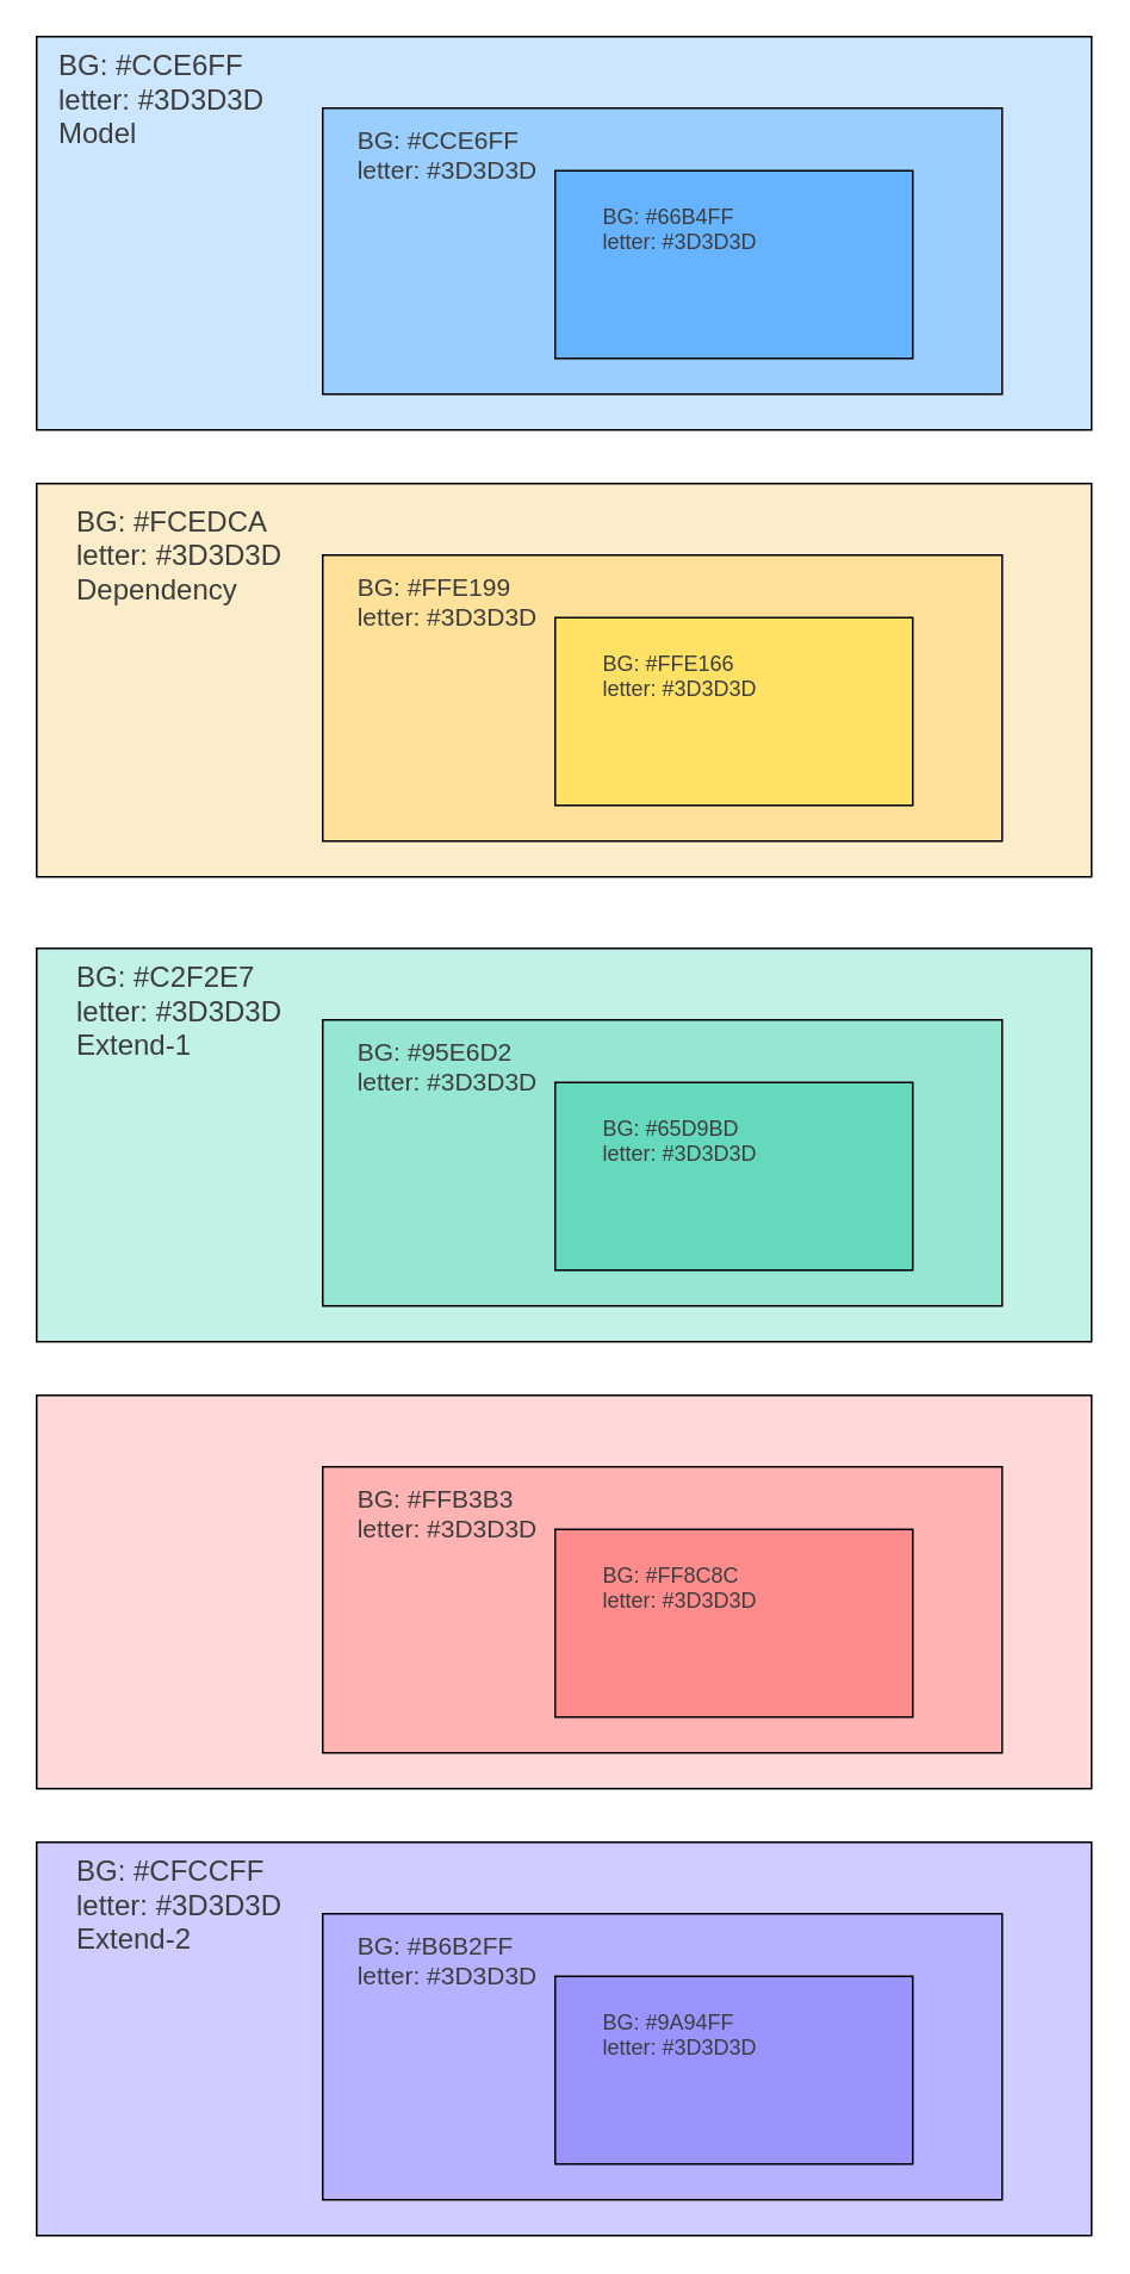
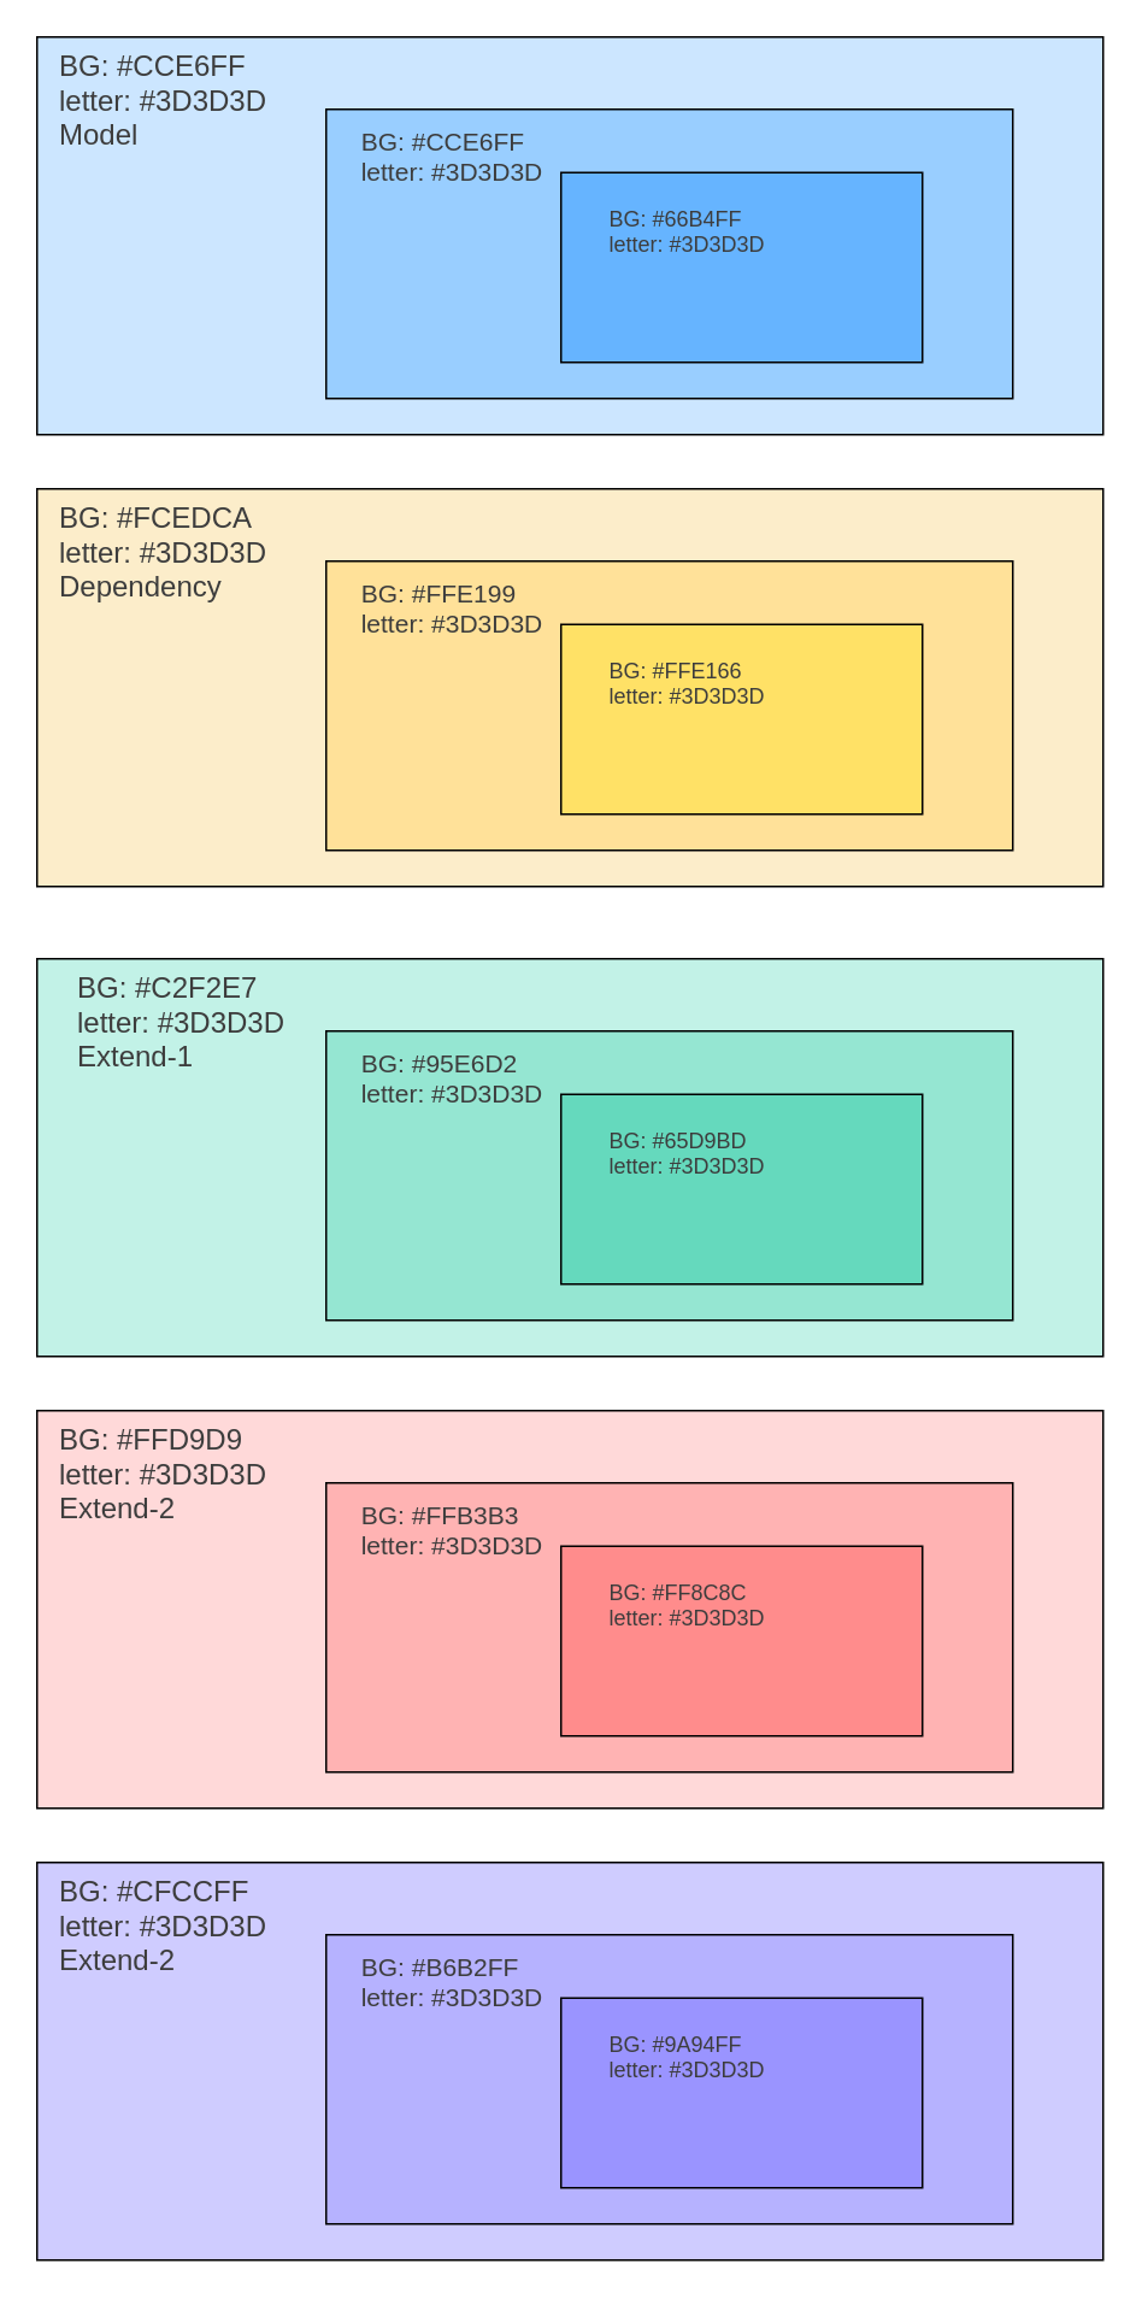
- <mxCell id="11" value="&lt;div style=&quot;text-align: left;&quot;&gt;&lt;span style=&quot;font-size: 16px; background-color: initial;&quot;&gt;&lt;font color=&quot;#3d3d3d&quot;&gt;BG: #FCEDCA&lt;/font&gt;&lt;/span&gt;&lt;/div&gt;&lt;font color=&quot;#3d3d3d&quot; style=&quot;font-size: 16px;&quot;&gt;&lt;div style=&quot;text-align: left;&quot;&gt;&lt;span style=&quot;background-color: initial;&quot;&gt;letter: #3D3D3D&lt;/span&gt;&lt;/div&gt;&lt;div style=&quot;text-align: left;&quot;&gt;Dependency&lt;/div&gt;&lt;/font&gt;" style="text;html=1;strokeColor=none;fillColor=none;align=center;verticalAlign=middle;whiteSpace=wrap;rounded=0;" vertex="1" parent="9"><mxGeometry x="10" y="15" width="140" height="50" as="geometry" /></mxCell>
+ <mxCell id="11" value="&lt;div style=&quot;text-align: left;&quot;&gt;&lt;span style=&quot;font-size: 16px; background-color: initial;&quot;&gt;&lt;font color=&quot;#3d3d3d&quot;&gt;BG: #FCEDCA&lt;/font&gt;&lt;/span&gt;&lt;/div&gt;&lt;font color=&quot;#3d3d3d&quot; style=&quot;font-size: 16px;&quot;&gt;&lt;div style=&quot;text-align: left;&quot;&gt;&lt;span style=&quot;background-color: initial;&quot;&gt;letter: #3D3D3D&lt;/span&gt;&lt;/div&gt;&lt;div style=&quot;text-align: left;&quot;&gt;Dependency&lt;/div&gt;&lt;/font&gt;" style="text;html=1;strokeColor=none;fillColor=none;align=center;verticalAlign=middle;whiteSpace=wrap;rounded=0;" vertex="1" parent="9"><mxGeometry y="10" width="140" height="50" as="geometry" /></mxCell>
+ <mxCell id="25" value="&lt;div style=&quot;text-align: left;&quot;&gt;&lt;span style=&quot;font-size: 16px; background-color: initial;&quot;&gt;&lt;font color=&quot;#3d3d3d&quot;&gt;BG: #FFD9D9&lt;/font&gt;&lt;/span&gt;&lt;/div&gt;&lt;font color=&quot;#3d3d3d&quot; style=&quot;font-size: 16px;&quot;&gt;&lt;div style=&quot;text-align: left;&quot;&gt;&lt;span style=&quot;background-color: initial;&quot;&gt;letter: #3D3D3D&lt;/span&gt;&lt;/div&gt;&lt;div style=&quot;text-align: left;&quot;&gt;Extend-2&lt;/div&gt;&lt;/font&gt;" style="text;html=1;strokeColor=none;fillColor=none;align=center;verticalAlign=middle;whiteSpace=wrap;rounded=0;" vertex="1" parent="23"><mxGeometry y="10" width="140" height="50" as="geometry" /></mxCell>
- <mxCell id="32" value="&lt;div style=&quot;text-align: left;&quot;&gt;&lt;span style=&quot;font-size: 16px; background-color: initial;&quot;&gt;&lt;font color=&quot;#3d3d3d&quot;&gt;BG: #CFCCFF&lt;/font&gt;&lt;/span&gt;&lt;/div&gt;&lt;font color=&quot;#3d3d3d&quot; style=&quot;font-size: 16px;&quot;&gt;&lt;div style=&quot;text-align: left;&quot;&gt;&lt;span style=&quot;background-color: initial;&quot;&gt;letter: #3D3D3D&lt;/span&gt;&lt;/div&gt;&lt;div style=&quot;text-align: left;&quot;&gt;Extend-2&lt;/div&gt;&lt;/font&gt;" style="text;html=1;strokeColor=none;fillColor=none;align=center;verticalAlign=middle;whiteSpace=wrap;rounded=0;" vertex="1" parent="30"><mxGeometry x="10" y="10" width="140" height="50" as="geometry" /></mxCell>
+ <mxCell id="32" value="&lt;div style=&quot;text-align: left;&quot;&gt;&lt;span style=&quot;font-size: 16px; background-color: initial;&quot;&gt;&lt;font color=&quot;#3d3d3d&quot;&gt;BG: #CFCCFF&lt;/font&gt;&lt;/span&gt;&lt;/div&gt;&lt;font color=&quot;#3d3d3d&quot; style=&quot;font-size: 16px;&quot;&gt;&lt;div style=&quot;text-align: left;&quot;&gt;&lt;span style=&quot;background-color: initial;&quot;&gt;letter: #3D3D3D&lt;/span&gt;&lt;/div&gt;&lt;div style=&quot;text-align: left;&quot;&gt;Extend-2&lt;/div&gt;&lt;/font&gt;" style="text;html=1;strokeColor=none;fillColor=none;align=center;verticalAlign=middle;whiteSpace=wrap;rounded=0;" vertex="1" parent="30"><mxGeometry y="10" width="140" height="50" as="geometry" /></mxCell>
